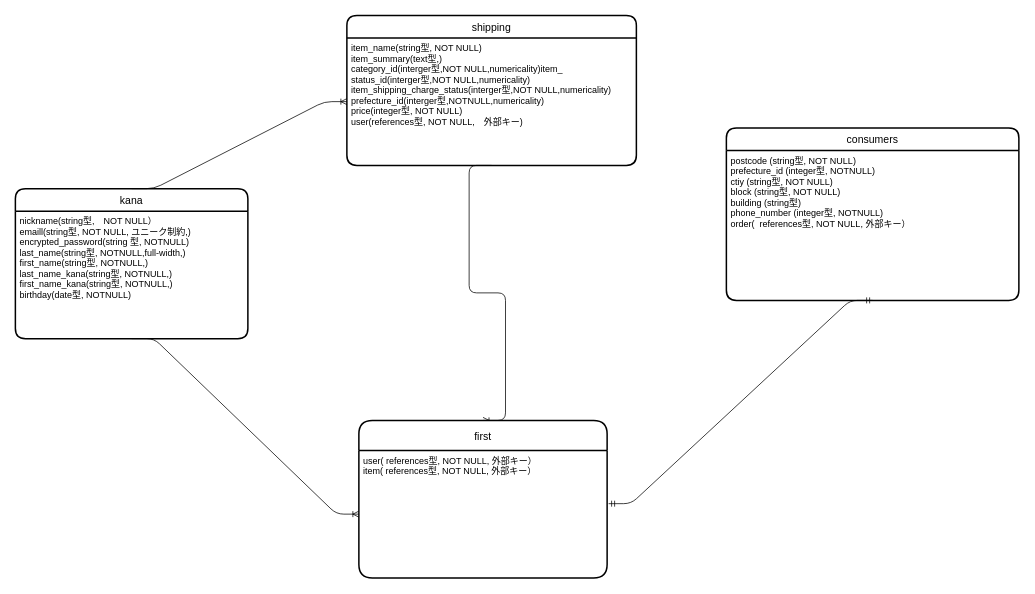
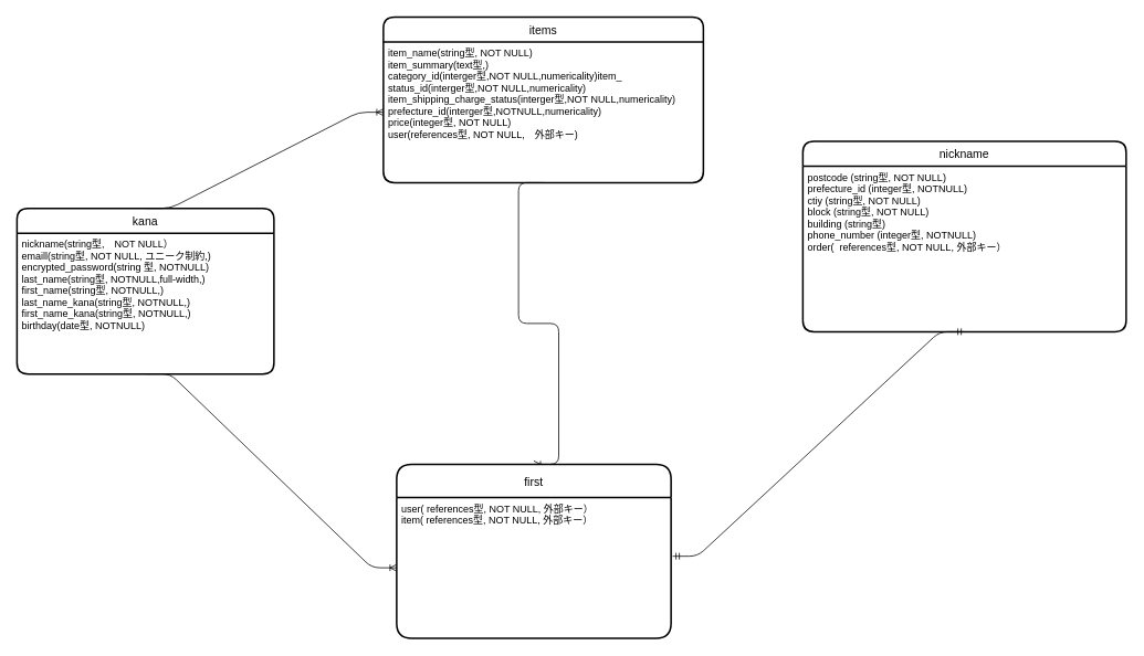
- <mxCell id="4" value="shipping" style="swimlane;childLayout=stackLayout;horizontal=1;startSize=30;horizontalStack=0;rounded=1;fontSize=14;fontStyle=0;strokeWidth=2;resizeParent=0;resizeLast=1;shadow=0;dashed=0;align=center;" parent="1" vertex="1"><mxGeometry x="462" y="20" width="386" height="200" as="geometry" /></mxCell>
+ <mxCell id="4" value="items" style="swimlane;childLayout=stackLayout;horizontal=1;startSize=30;horizontalStack=0;rounded=1;fontSize=14;fontStyle=0;strokeWidth=2;resizeParent=0;resizeLast=1;shadow=0;dashed=0;align=center;" parent="1" vertex="1"><mxGeometry x="462" y="20" width="386" height="200" as="geometry" /></mxCell>
- <mxCell id="9" value="consumers" style="swimlane;childLayout=stackLayout;horizontal=1;startSize=30;horizontalStack=0;rounded=1;fontSize=14;fontStyle=0;strokeWidth=2;resizeParent=0;resizeLast=1;shadow=0;dashed=0;align=center;" parent="1" vertex="1"><mxGeometry x="968" y="170" width="390" height="230" as="geometry" /></mxCell>
+ <mxCell id="9" value="nickname" style="swimlane;childLayout=stackLayout;horizontal=1;startSize=30;horizontalStack=0;rounded=1;fontSize=14;fontStyle=0;strokeWidth=2;resizeParent=0;resizeLast=1;shadow=0;dashed=0;align=center;" parent="1" vertex="1"><mxGeometry x="968" y="170" width="390" height="230" as="geometry" /></mxCell>
